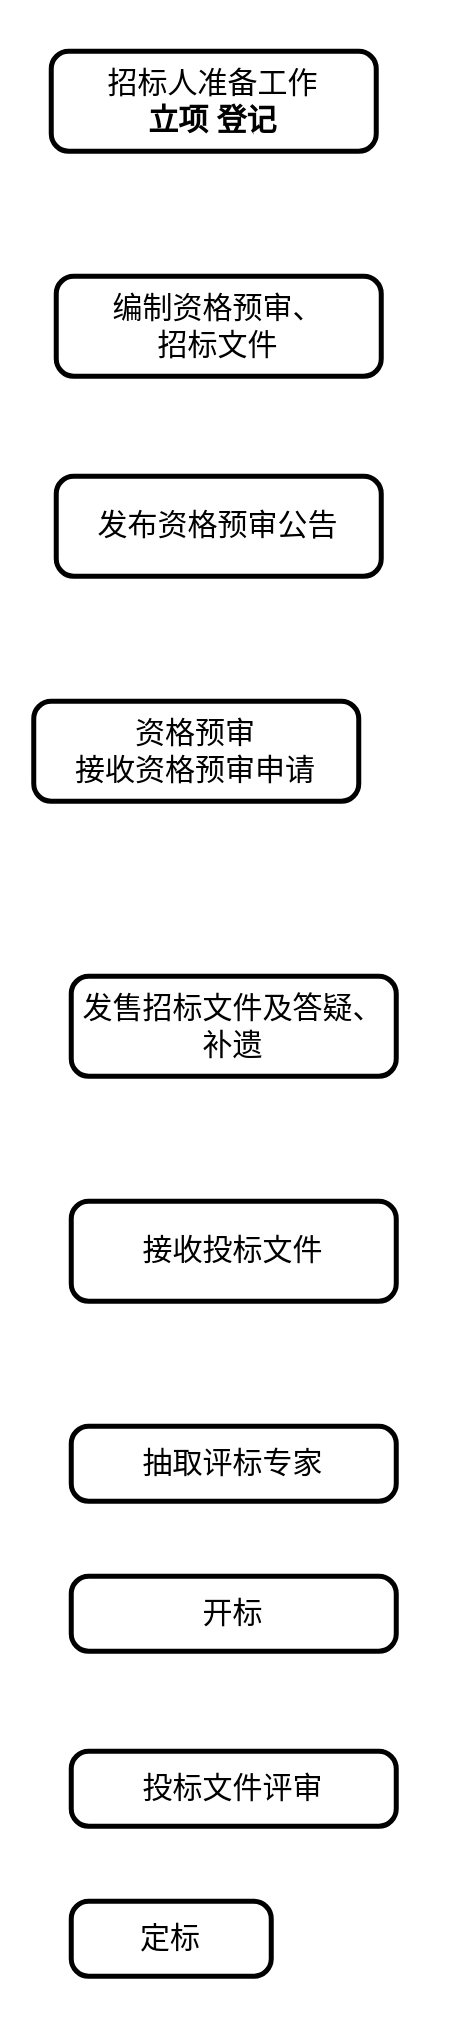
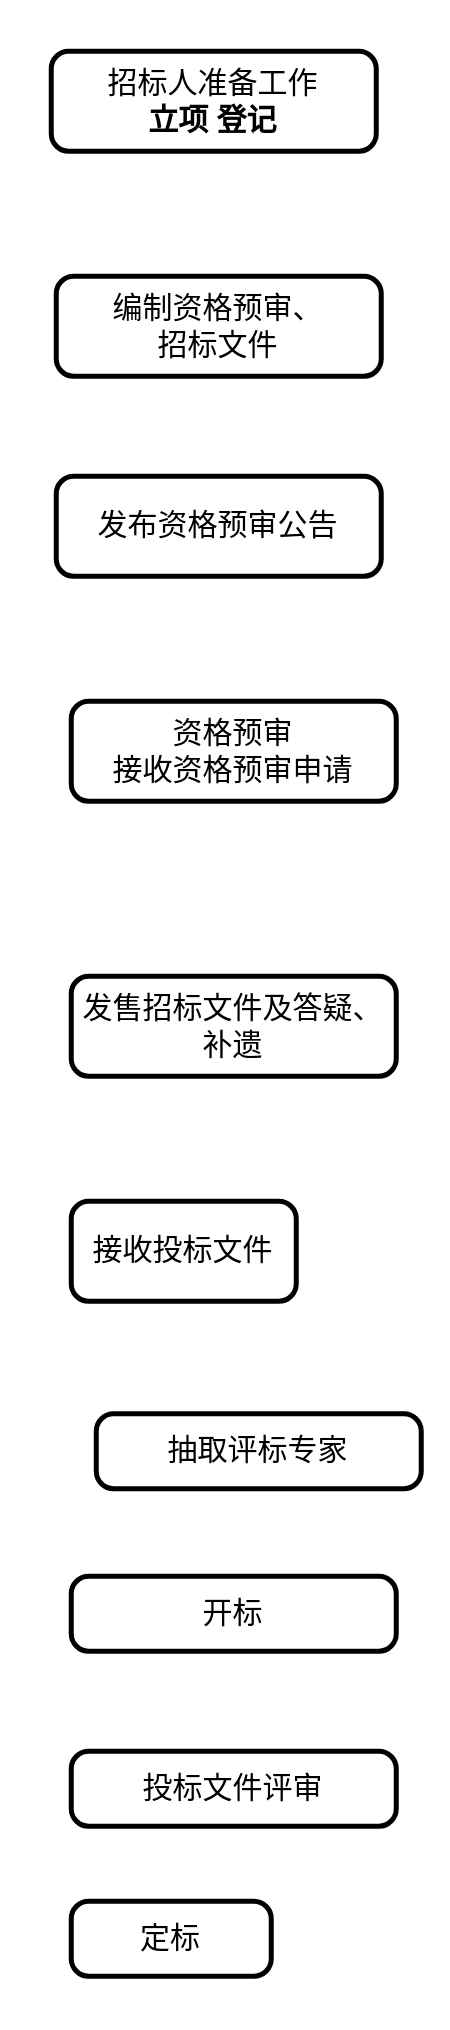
- <mxCell id="5" value="&lt;span&gt;资格预审&lt;br&gt;&lt;/span&gt;&lt;span&gt;接收资格预审申请&lt;br&gt;&lt;/span&gt;" style="rounded=1;whiteSpace=wrap;html=1;absoluteArcSize=1;arcSize=14;strokeWidth=2;" parent="1" vertex="1"><mxGeometry x="13" y="280" width="130" height="40" as="geometry" /></mxCell>
+ <mxCell id="5" value="&lt;span&gt;资格预审&lt;br&gt;&lt;/span&gt;&lt;span&gt;接收资格预审申请&lt;br&gt;&lt;/span&gt;" style="rounded=1;whiteSpace=wrap;html=1;absoluteArcSize=1;arcSize=14;strokeWidth=2;" parent="1" vertex="1"><mxGeometry x="28" y="280" width="130" height="40" as="geometry" /></mxCell>
- <mxCell id="7" value="&lt;span&gt;接收投标文件&lt;/span&gt;&lt;span&gt;&lt;br&gt;&lt;/span&gt;" style="rounded=1;whiteSpace=wrap;html=1;absoluteArcSize=1;arcSize=14;strokeWidth=2;" parent="1" vertex="1"><mxGeometry x="28" y="480" width="130" height="40" as="geometry" /></mxCell>
+ <mxCell id="7" value="&lt;span&gt;接收投标文件&lt;/span&gt;&lt;span&gt;&lt;br&gt;&lt;/span&gt;" style="rounded=1;whiteSpace=wrap;html=1;absoluteArcSize=1;arcSize=14;strokeWidth=2;" parent="1" vertex="1"><mxGeometry x="28" y="480" width="90" height="40" as="geometry" /></mxCell>
- <mxCell id="8" value="&lt;span&gt;抽取评标专家&lt;/span&gt;&lt;span&gt;&lt;br&gt;&lt;/span&gt;" style="rounded=1;whiteSpace=wrap;html=1;absoluteArcSize=1;arcSize=14;strokeWidth=2;" vertex="1" parent="1"><mxGeometry x="28" y="570" width="130" height="30" as="geometry" /></mxCell>
+ <mxCell id="8" value="&lt;span&gt;抽取评标专家&lt;/span&gt;&lt;span&gt;&lt;br&gt;&lt;/span&gt;" style="rounded=1;whiteSpace=wrap;html=1;absoluteArcSize=1;arcSize=14;strokeWidth=2;" vertex="1" parent="1"><mxGeometry x="38" y="565" width="130" height="30" as="geometry" /></mxCell>
